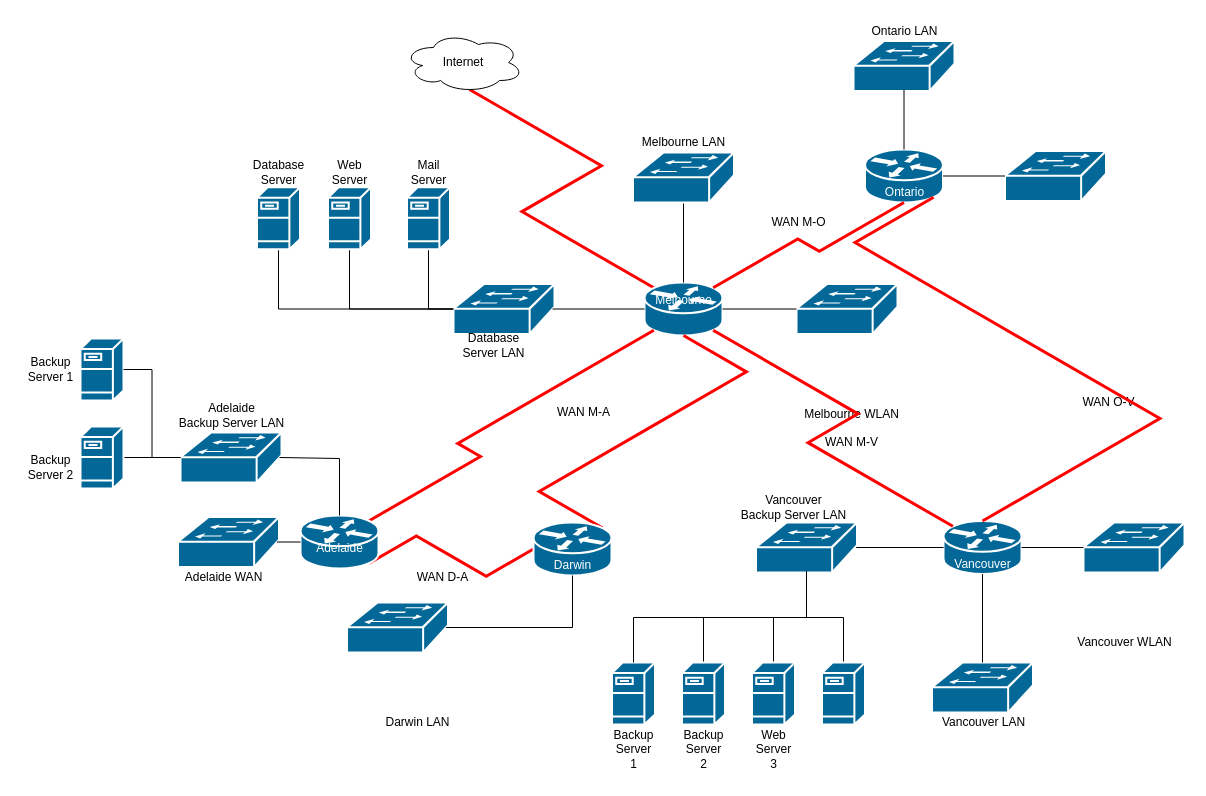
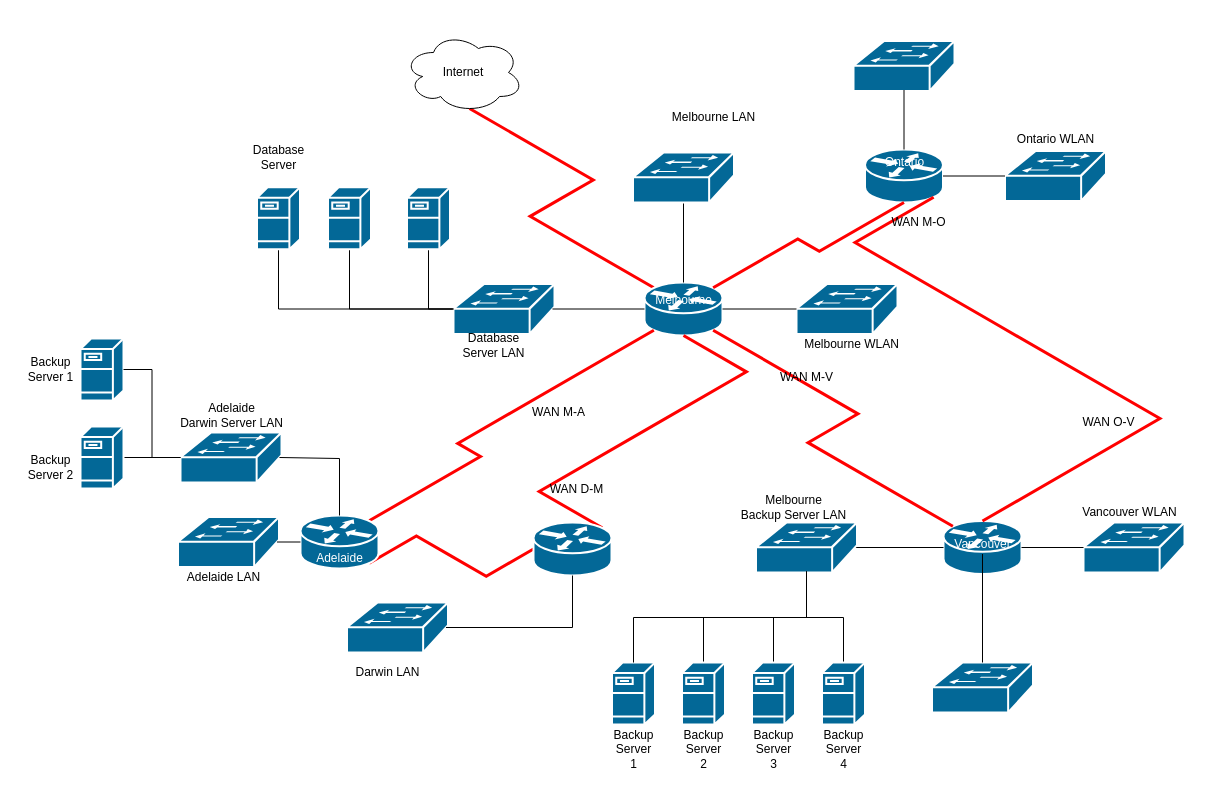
- <mxCell id="10" value="Ontario LAN" style="text;html=1;align=center;verticalAlign=middle;resizable=0;points=[];autosize=1;strokeColor=none;fontColor=#000000;" parent="2" vertex="1"><mxGeometry x="10.5" width="80" height="20" as="geometry" /></mxCell>
- <mxCell id="38" value="Internet" style="ellipse;shape=cloud;whiteSpace=wrap;html=1;fontColor=#000000;" parent="1" vertex="1"><mxGeometry x="403" y="32" width="120" height="60" as="geometry" /></mxCell>
+ <mxCell id="38" value="Internet" style="ellipse;shape=cloud;whiteSpace=wrap;html=1;fontColor=#000000;" parent="1" vertex="1"><mxGeometry x="403" y="32" width="120" height="80" as="geometry" /></mxCell>
+ <mxCell id="11" value="Ontario WLAN" style="text;html=1;align=center;verticalAlign=middle;resizable=0;points=[];autosize=1;strokeColor=none;fontColor=#000000;" parent="2" vertex="1"><mxGeometry x="157" y="108.5" width="90" height="20" as="geometry" /></mxCell>
- <mxCell id="44" value="Melbourne LAN" style="text;html=1;align=center;verticalAlign=middle;resizable=0;points=[];autosize=1;strokeColor=none;fontColor=#000000;" parent="1" vertex="1"><mxGeometry x="632.5" y="132" width="100" height="20" as="geometry" /></mxCell>
+ <mxCell id="44" value="Melbourne LAN" style="text;html=1;align=center;verticalAlign=middle;resizable=0;points=[];autosize=1;strokeColor=none;fontColor=#000000;" parent="1" vertex="1"><mxGeometry x="662.5" y="107" width="100" height="20" as="geometry" /></mxCell>
- <mxCell id="57" value="&lt;div&gt;Database&lt;/div&gt;&lt;div&gt;Server&lt;br&gt;&lt;/div&gt;" style="text;html=1;align=center;verticalAlign=middle;resizable=0;points=[];autosize=1;strokeColor=none;fontColor=#000000;" parent="1" vertex="1"><mxGeometry x="243" y="156.75" width="70" height="30" as="geometry" /></mxCell>
+ <mxCell id="57" value="&lt;div&gt;Database&lt;/div&gt;&lt;div&gt;Server&lt;br&gt;&lt;/div&gt;" style="text;html=1;align=center;verticalAlign=middle;resizable=0;points=[];autosize=1;strokeColor=none;fontColor=#000000;" parent="1" vertex="1"><mxGeometry x="243" y="141.75" width="70" height="30" as="geometry" /></mxCell>
- <mxCell id="56" value="&lt;div&gt;Web &lt;br&gt;&lt;/div&gt;&lt;div&gt;Server&lt;/div&gt;" style="text;html=1;align=center;verticalAlign=middle;resizable=0;points=[];autosize=1;strokeColor=none;fontColor=#000000;" parent="1" vertex="1"><mxGeometry x="324" y="156.75" width="50" height="30" as="geometry" /></mxCell>
- <mxCell id="58" value="&lt;div&gt;Mail &lt;br&gt;&lt;/div&gt;&lt;div&gt;Server&lt;/div&gt;" style="text;html=1;align=center;verticalAlign=middle;resizable=0;points=[];autosize=1;strokeColor=none;fontColor=#000000;" parent="1" vertex="1"><mxGeometry x="403" y="156.75" width="50" height="30" as="geometry" /></mxCell>
- <mxCell id="5" value="Ontario" style="text;html=1;align=center;verticalAlign=middle;resizable=0;points=[];autosize=1;strokeColor=none;fontColor=#FFFFFF;" parent="3" vertex="1"><mxGeometry x="14" y="33" width="50" height="20" as="geometry" /></mxCell>
+ <mxCell id="5" value="Ontario" style="text;html=1;align=center;verticalAlign=middle;resizable=0;points=[];autosize=1;strokeColor=none;fontColor=#FFFFFF;" parent="3" vertex="1"><mxGeometry x="14" y="3" width="50" height="20" as="geometry" /></mxCell>
- <mxCell id="90" value="WAN M-O" style="text;html=1;align=center;verticalAlign=middle;resizable=0;points=[];autosize=1;strokeColor=none;fontColor=#000000;" vertex="1" parent="1"><mxGeometry x="763" y="212" width="70" height="20" as="geometry" /></mxCell>
+ <mxCell id="90" value="WAN M-O" style="text;html=1;align=center;verticalAlign=middle;resizable=0;points=[];autosize=1;strokeColor=none;fontColor=#000000;" vertex="1" parent="1"><mxGeometry x="883" y="212" width="70" height="20" as="geometry" /></mxCell>
- <mxCell id="66" value="WAN O-V" style="text;html=1;align=center;verticalAlign=middle;resizable=0;points=[];autosize=1;strokeColor=none;fontColor=#000000;" parent="1" vertex="1"><mxGeometry x="1073" y="392" width="70" height="20" as="geometry" /></mxCell>
+ <mxCell id="66" value="WAN O-V" style="text;html=1;align=center;verticalAlign=middle;resizable=0;points=[];autosize=1;strokeColor=none;fontColor=#000000;" parent="1" vertex="1"><mxGeometry x="1073" y="412" width="70" height="20" as="geometry" /></mxCell>
- <mxCell id="63" value="WAN M-A" style="text;html=1;align=center;verticalAlign=middle;resizable=0;points=[];autosize=1;strokeColor=none;fontColor=#000000;" parent="1" vertex="1"><mxGeometry x="548" y="402" width="70" height="20" as="geometry" /></mxCell>
+ <mxCell id="63" value="WAN M-A" style="text;html=1;align=center;verticalAlign=middle;resizable=0;points=[];autosize=1;strokeColor=none;fontColor=#000000;" parent="1" vertex="1"><mxGeometry x="523" y="402" width="70" height="20" as="geometry" /></mxCell>
- <mxCell id="46" value="Melbourne WLAN" style="text;html=1;align=center;verticalAlign=middle;resizable=0;points=[];autosize=1;strokeColor=none;fontColor=#000000;" parent="1" vertex="1"><mxGeometry x="796" y="403.5" width="110" height="20" as="geometry" /></mxCell>
+ <mxCell id="46" value="Melbourne WLAN" style="text;html=1;align=center;verticalAlign=middle;resizable=0;points=[];autosize=1;strokeColor=none;fontColor=#000000;" parent="1" vertex="1"><mxGeometry x="796" y="333.5" width="110" height="20" as="geometry" /></mxCell>
- <mxCell id="83" value="&lt;div&gt;Adelaide &lt;br&gt;&lt;/div&gt;&lt;div&gt;Backup Server LAN&lt;/div&gt;" style="text;html=1;align=center;verticalAlign=middle;resizable=0;points=[];autosize=1;strokeColor=none;" parent="1" vertex="1"><mxGeometry x="170.5" y="400" width="120" height="30" as="geometry" /></mxCell>
+ <mxCell id="83" value="&lt;div&gt;Adelaide &lt;br&gt;&lt;/div&gt;&lt;div&gt;Darwin Server LAN&lt;/div&gt;" style="text;html=1;align=center;verticalAlign=middle;resizable=0;points=[];autosize=1;strokeColor=none;" parent="1" vertex="1"><mxGeometry x="170.5" y="400" width="120" height="30" as="geometry" /></mxCell>
- <mxCell id="65" value="WAN M-V" style="text;html=1;align=center;verticalAlign=middle;resizable=0;points=[];autosize=1;strokeColor=none;fontColor=#000000;" parent="1" vertex="1"><mxGeometry x="816" y="432" width="70" height="20" as="geometry" /></mxCell>
+ <mxCell id="65" value="WAN M-V" style="text;html=1;align=center;verticalAlign=middle;resizable=0;points=[];autosize=1;strokeColor=none;fontColor=#000000;" parent="1" vertex="1"><mxGeometry x="771" y="367" width="70" height="20" as="geometry" /></mxCell>
+ <mxCell id="64" value="WAN D-M" style="text;html=1;align=center;verticalAlign=middle;resizable=0;points=[];autosize=1;strokeColor=none;fontColor=#000000;" parent="1" vertex="1"><mxGeometry x="541" y="479" width="70" height="20" as="geometry" /></mxCell>
- <mxCell id="36" value="&lt;div&gt;Vancouver&lt;br&gt;&lt;/div&gt;&lt;div&gt;Backup Server LAN&lt;/div&gt;" style="text;html=1;align=center;verticalAlign=middle;resizable=0;points=[];autosize=1;strokeColor=none;fontColor=#000000;" parent="12" vertex="1"><mxGeometry x="130" y="-10" width="120" height="30" as="geometry" /></mxCell>
+ <mxCell id="36" value="&lt;div&gt;Melbourne&lt;br&gt;&lt;/div&gt;&lt;div&gt;Backup Server LAN&lt;/div&gt;" style="text;html=1;align=center;verticalAlign=middle;resizable=0;points=[];autosize=1;strokeColor=none;fontColor=#000000;" parent="12" vertex="1"><mxGeometry x="130" y="-10" width="120" height="30" as="geometry" /></mxCell>
- <mxCell id="82" value="Adelaide" style="text;html=1;align=center;verticalAlign=middle;resizable=0;points=[];autosize=1;strokeColor=none;fontColor=#FFFFFF;" parent="1" vertex="1"><mxGeometry x="308.5" y="538" width="60" height="20" as="geometry" /></mxCell>
+ <mxCell id="82" value="Adelaide" style="text;html=1;align=center;verticalAlign=middle;resizable=0;points=[];autosize=1;strokeColor=none;fontColor=#FFFFFF;" parent="1" vertex="1"><mxGeometry x="308.5" y="548" width="60" height="20" as="geometry" /></mxCell>
- <mxCell id="15" value="Vancouver" style="text;html=1;align=center;verticalAlign=middle;resizable=0;points=[];autosize=1;strokeColor=none;fontColor=#FFFFFF;" parent="13" vertex="1"><mxGeometry x="4" y="33" width="70" height="20" as="geometry" /></mxCell>
+ <mxCell id="15" value="Vancouver" style="text;html=1;align=center;verticalAlign=middle;resizable=0;points=[];autosize=1;strokeColor=none;fontColor=#FFFFFF;" parent="13" vertex="1"><mxGeometry x="4" y="13" width="70" height="20" as="geometry" /></mxCell>
- <mxCell id="86" value="Darwin" style="text;html=1;align=center;verticalAlign=middle;resizable=0;points=[];autosize=1;strokeColor=none;fontColor=#FFFFFF;" parent="84" vertex="1"><mxGeometry x="14" y="33" width="50" height="20" as="geometry" /></mxCell>
- <mxCell id="81" value="Adelaide WAN" style="text;html=1;align=center;verticalAlign=middle;resizable=0;points=[];autosize=1;strokeColor=none;" parent="1" vertex="1"><mxGeometry x="177.5" y="566.5" width="90" height="20" as="geometry" /></mxCell>
+ <mxCell id="81" value="Adelaide LAN" style="text;html=1;align=center;verticalAlign=middle;resizable=0;points=[];autosize=1;strokeColor=none;" parent="1" vertex="1"><mxGeometry x="177.5" y="566.5" width="90" height="20" as="geometry" /></mxCell>
- <mxCell id="91" value="WAN D-A" style="text;html=1;align=center;verticalAlign=middle;resizable=0;points=[];autosize=1;strokeColor=none;fontColor=#000000;" vertex="1" parent="1"><mxGeometry x="406.5" y="567" width="70" height="20" as="geometry" /></mxCell>
- <mxCell id="20" value="Vancouver WLAN" style="text;html=1;align=center;verticalAlign=middle;resizable=0;points=[];autosize=1;strokeColor=none;fontColor=#000000;" parent="12" vertex="1"><mxGeometry x="466" y="130" width="110" height="20" as="geometry" /></mxCell>
+ <mxCell id="20" value="Vancouver WLAN" style="text;html=1;align=center;verticalAlign=middle;resizable=0;points=[];autosize=1;strokeColor=none;fontColor=#000000;" parent="12" vertex="1"><mxGeometry x="471" width="110" height="20" as="geometry" /></mxCell>
- <mxCell id="88" value="Darwin LAN" style="text;html=1;align=center;verticalAlign=middle;resizable=0;points=[];autosize=1;strokeColor=none;fontColor=#000000;" parent="1" vertex="1"><mxGeometry x="376.5" y="712" width="80" height="20" as="geometry" /></mxCell>
+ <mxCell id="88" value="Darwin LAN" style="text;html=1;align=center;verticalAlign=middle;resizable=0;points=[];autosize=1;strokeColor=none;fontColor=#000000;" parent="1" vertex="1"><mxGeometry x="346.5" y="662" width="80" height="20" as="geometry" /></mxCell>
- <mxCell id="19" value="Vancouver LAN" style="text;html=1;align=center;verticalAlign=middle;resizable=0;points=[];autosize=1;strokeColor=none;fontColor=#000000;" parent="12" vertex="1"><mxGeometry x="329.5" y="210" width="100" height="20" as="geometry" /></mxCell>
- <mxCell id="34" value="&lt;div&gt;Web&lt;/div&gt;&lt;div&gt;Server&lt;/div&gt;&lt;div&gt;3&lt;br&gt;&lt;/div&gt;" style="text;html=1;align=center;verticalAlign=middle;resizable=0;points=[];autosize=1;strokeColor=none;fontColor=#000000;" parent="12" vertex="1"><mxGeometry x="140" y="222" width="60" height="50" as="geometry" /></mxCell>
+ <mxCell id="34" value="&lt;div&gt;Backup&lt;/div&gt;&lt;div&gt;Server&lt;/div&gt;&lt;div&gt;3&lt;br&gt;&lt;/div&gt;" style="text;html=1;align=center;verticalAlign=middle;resizable=0;points=[];autosize=1;strokeColor=none;fontColor=#000000;" parent="12" vertex="1"><mxGeometry x="140" y="222" width="60" height="50" as="geometry" /></mxCell>
+ <mxCell id="35" value="&lt;div&gt;Backup&lt;/div&gt;&lt;div&gt;Server&lt;/div&gt;&lt;div&gt;4&lt;br&gt;&lt;/div&gt;" style="text;html=1;align=center;verticalAlign=middle;resizable=0;points=[];autosize=1;strokeColor=none;fontColor=#000000;" parent="12" vertex="1"><mxGeometry x="210" y="222" width="60" height="50" as="geometry" /></mxCell>
